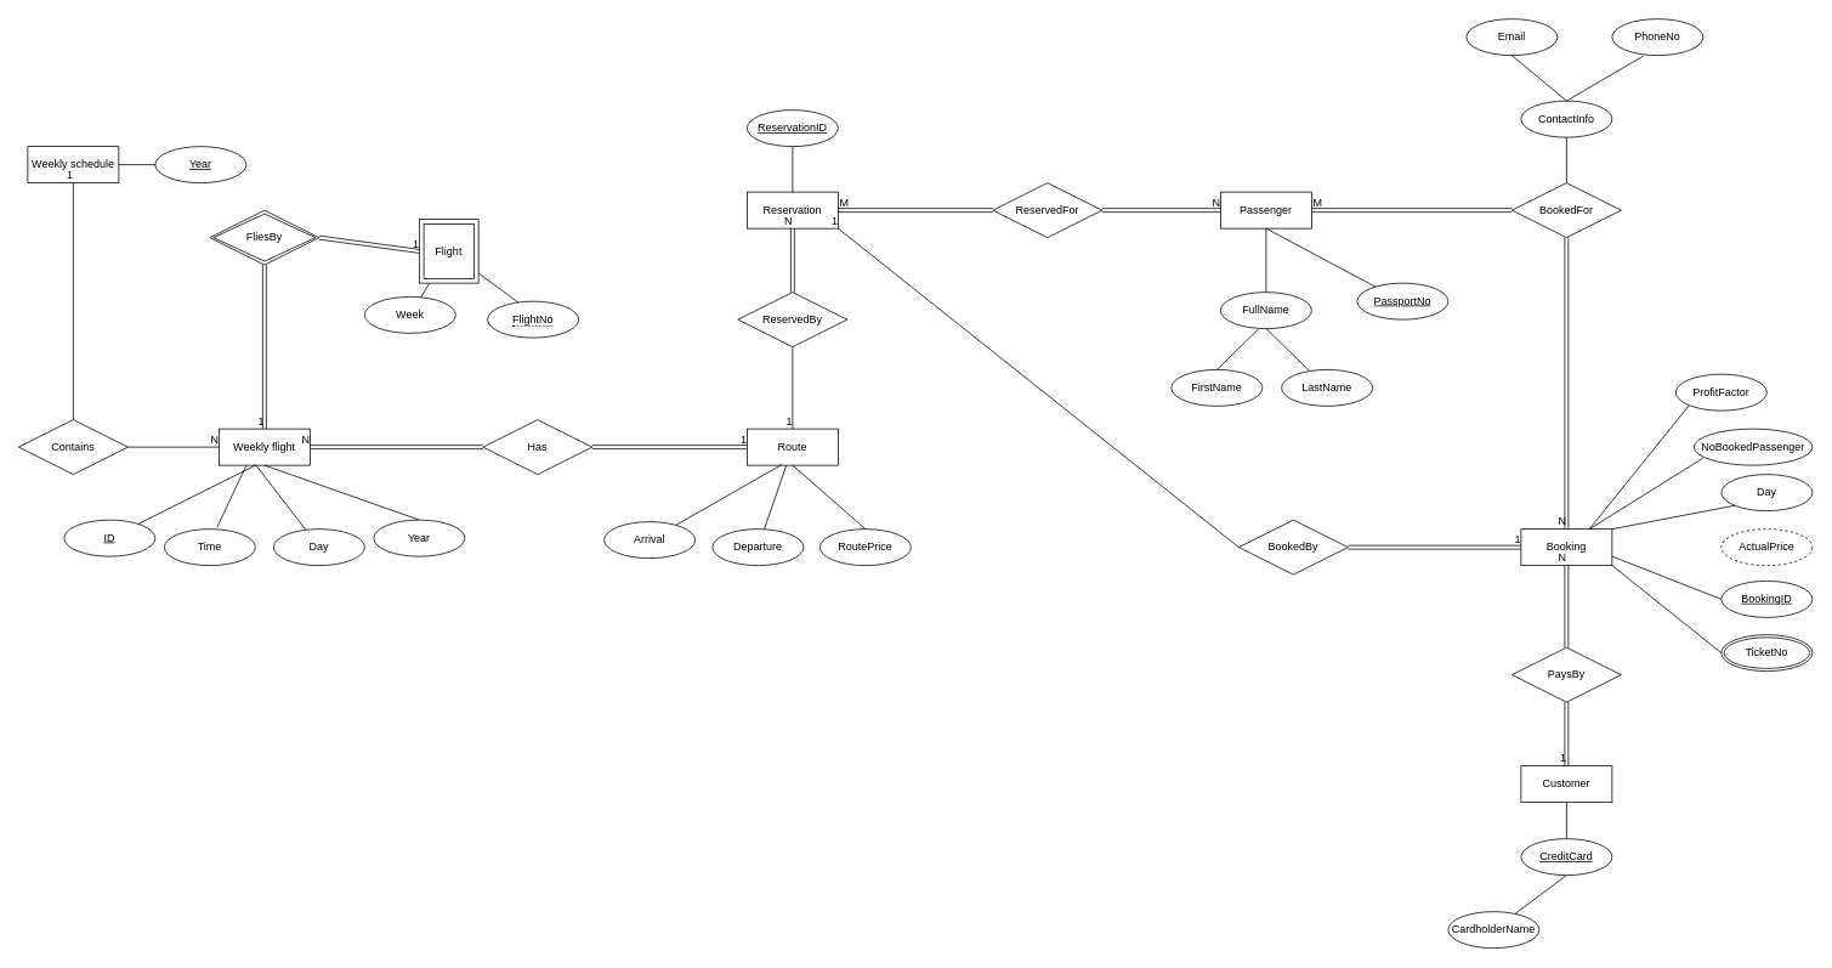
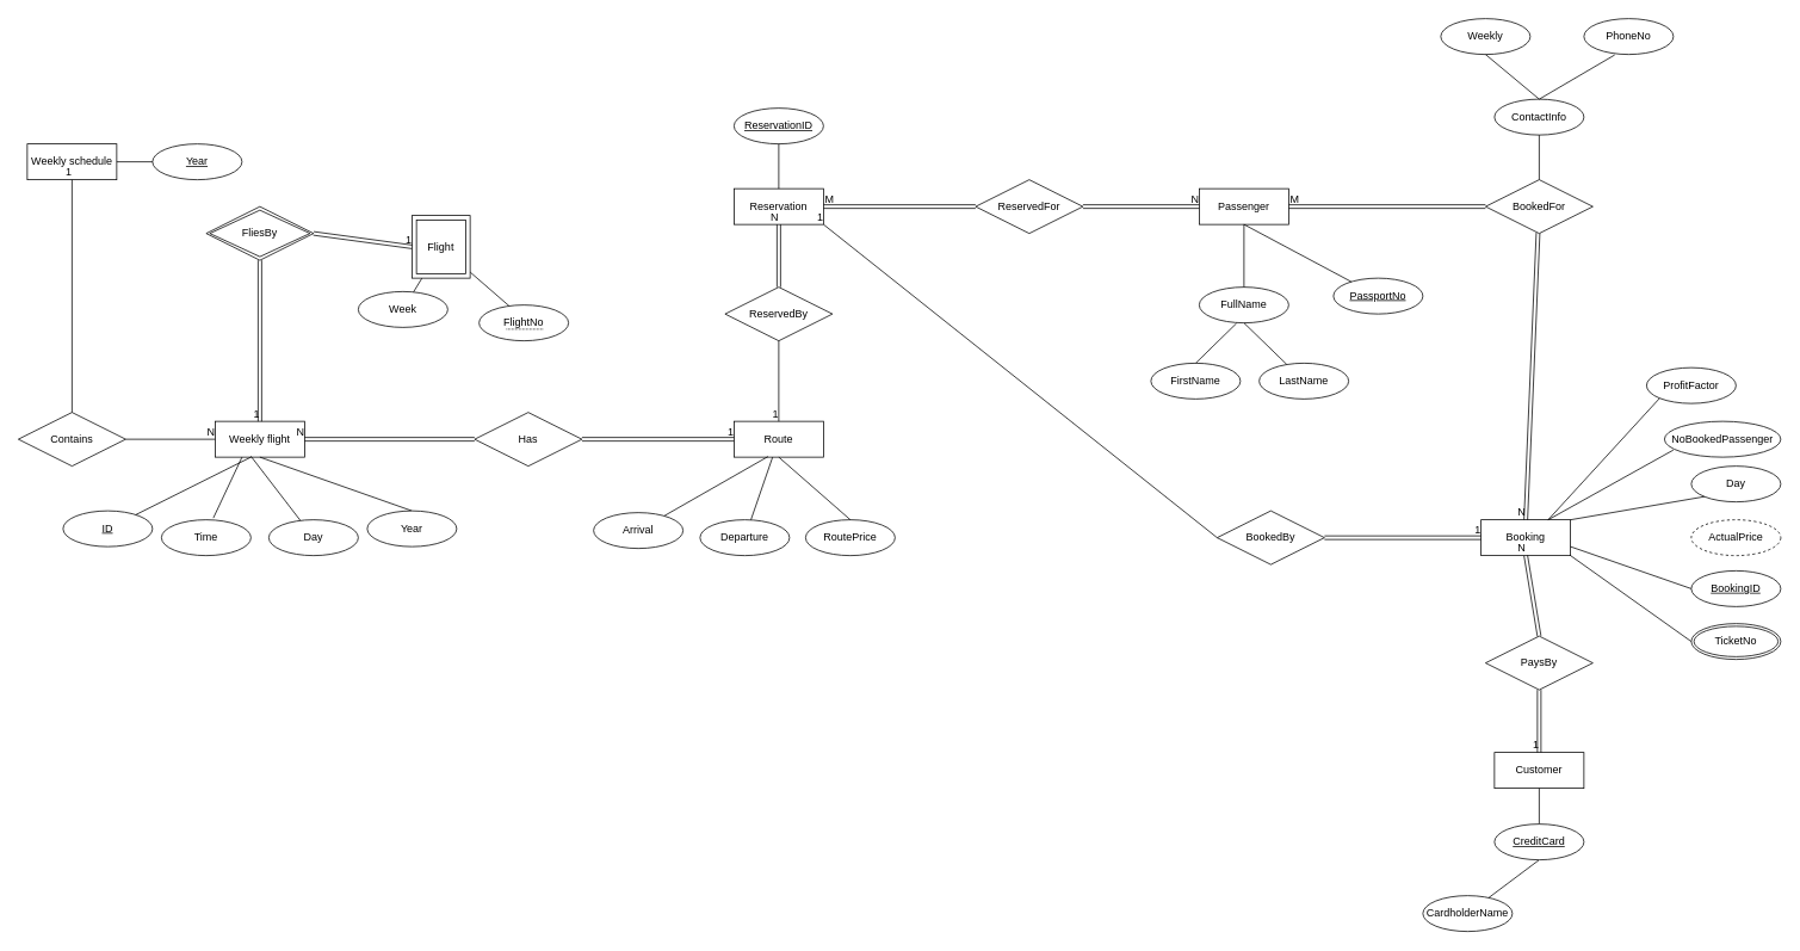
- <mxCell id="63" value="Email" style="ellipse;whiteSpace=wrap;html=1;align=center;" parent="1" vertex="1"><mxGeometry x="1610" y="20" width="100" height="40" as="geometry" /></mxCell>
+ <mxCell id="63" value="Weekly" style="ellipse;whiteSpace=wrap;html=1;align=center;" parent="1" vertex="1"><mxGeometry x="1610" y="20" width="100" height="40" as="geometry" /></mxCell>
- <mxCell id="98" value="&lt;span style=&quot;border-bottom: 1px dotted&quot;&gt;FlightNo&lt;/span&gt;" style="ellipse;whiteSpace=wrap;html=1;align=center;" vertex="1" parent="1"><mxGeometry x="535" y="330" width="100" height="40" as="geometry" /></mxCell>
+ <mxCell id="98" value="&lt;span style=&quot;border-bottom: 1px dotted&quot;&gt;FlightNo&lt;/span&gt;" style="ellipse;whiteSpace=wrap;html=1;align=center;" vertex="1" parent="1"><mxGeometry x="535" y="340" width="100" height="40" as="geometry" /></mxCell>
- <mxCell id="40" value="Booking" style="whiteSpace=wrap;html=1;align=center;" parent="1" vertex="1"><mxGeometry x="1670" y="580" width="100" height="40" as="geometry" /></mxCell>
+ <mxCell id="40" value="Booking" style="whiteSpace=wrap;html=1;align=center;" parent="1" vertex="1"><mxGeometry x="1655" y="580" width="100" height="40" as="geometry" /></mxCell>
